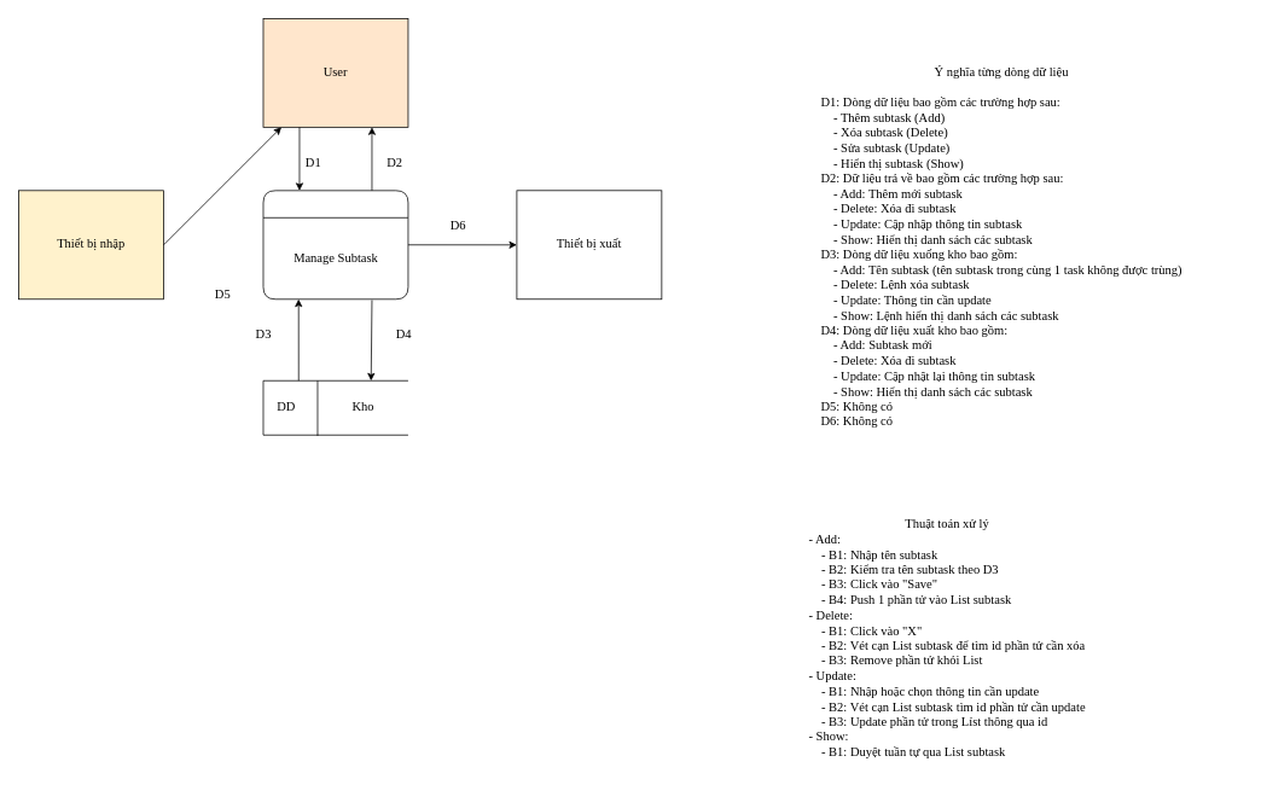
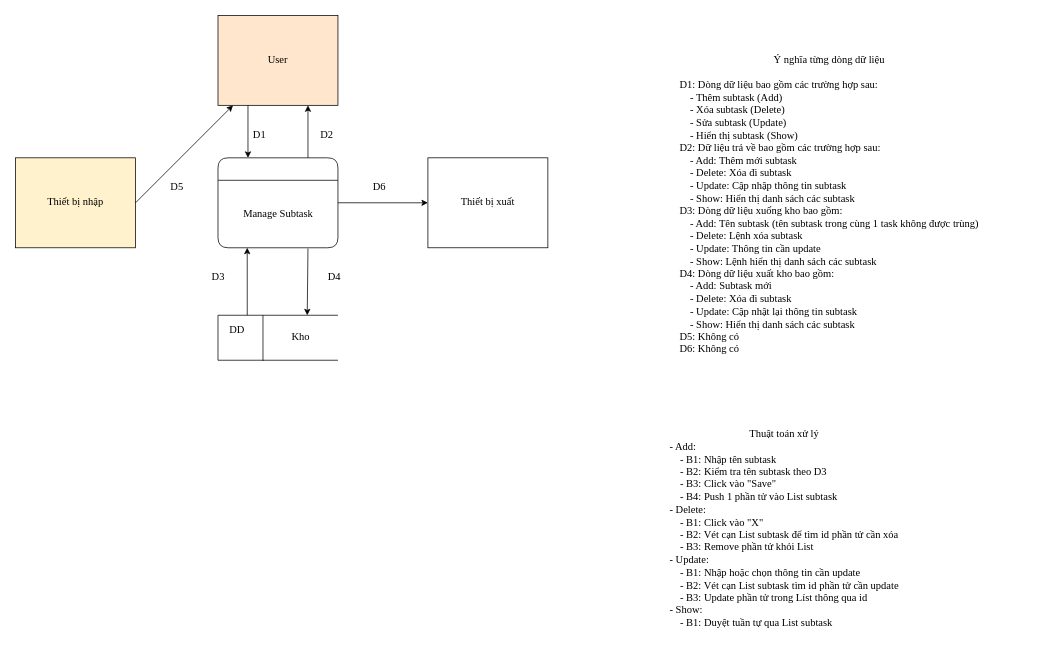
- <mxCell id="19" value="&lt;div style=&quot;font-size: 14px;&quot;&gt;&lt;font style=&quot;font-size: 14px;&quot;&gt;D5&lt;/font&gt;&lt;/div&gt;" style="text;html=1;align=center;verticalAlign=middle;resizable=0;points=[];autosize=1;fontFamily=Verdana;strokeWidth=1;fontSize=14;" parent="1" vertex="1"><mxGeometry x="225" y="315" width="40" height="20" as="geometry" /></mxCell>
+ <mxCell id="19" value="&lt;div style=&quot;font-size: 14px;&quot;&gt;&lt;font style=&quot;font-size: 14px;&quot;&gt;D5&lt;/font&gt;&lt;/div&gt;" style="text;html=1;align=center;verticalAlign=middle;resizable=0;points=[];autosize=1;fontFamily=Verdana;strokeWidth=1;fontSize=14;" parent="1" vertex="1"><mxGeometry x="215" y="240" width="40" height="20" as="geometry" /></mxCell>
- <mxCell id="24" value="&lt;font style=&quot;font-size: 14px&quot;&gt;DD&lt;/font&gt;" style="text;html=1;align=center;verticalAlign=middle;resizable=0;points=[];autosize=1;fontFamily=Verdana;strokeWidth=1;fontSize=14;" parent="1" vertex="1"><mxGeometry x="295" y="440" width="40" height="20" as="geometry" /></mxCell>
+ <mxCell id="24" value="&lt;font style=&quot;font-size: 14px&quot;&gt;DD&lt;/font&gt;" style="text;html=1;align=center;verticalAlign=middle;resizable=0;points=[];autosize=1;fontFamily=Verdana;strokeWidth=1;fontSize=14;" parent="1" vertex="1"><mxGeometry x="295" y="430" width="40" height="20" as="geometry" /></mxCell>
